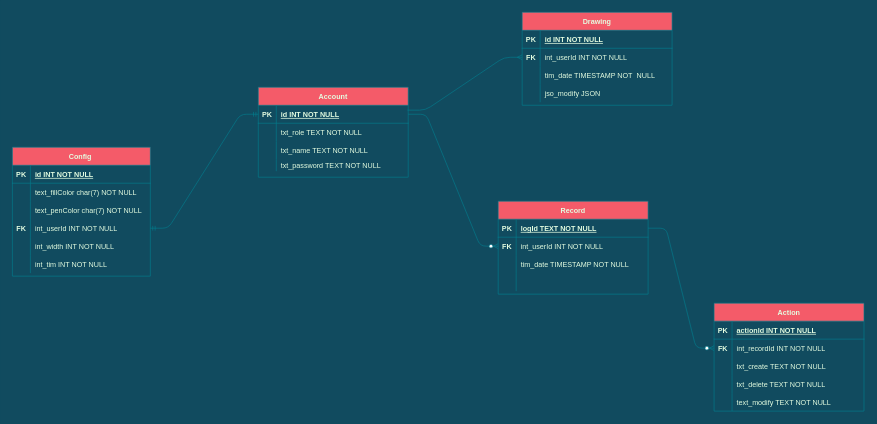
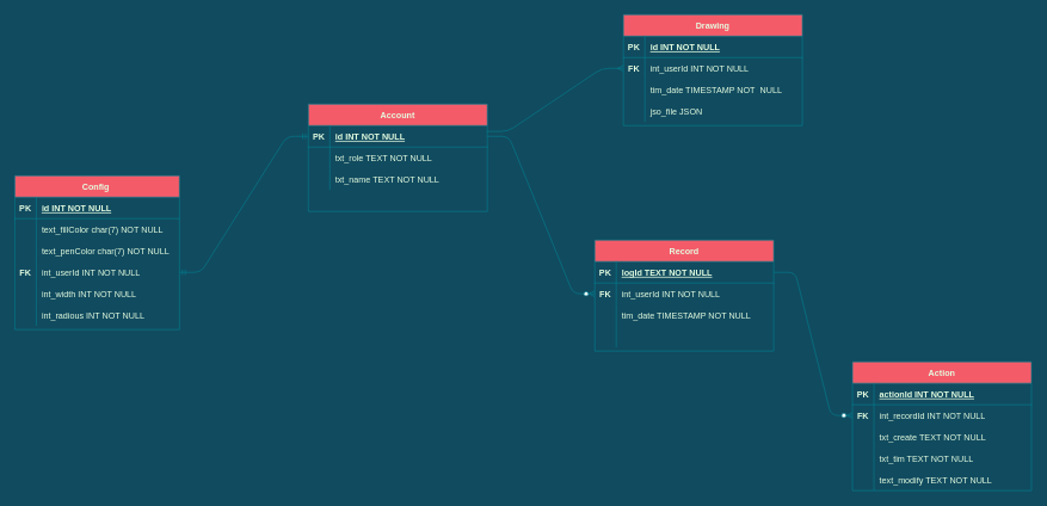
- <mxCell id="28" value="jso_modify JSON" style="shape=partialRectangle;connectable=0;fillColor=none;top=0;left=0;bottom=0;right=0;align=left;spacingLeft=6;overflow=hidden;fontColor=#E4FDE1;" vertex="1" parent="26"><mxGeometry x="30" width="220" height="30" as="geometry" /></mxCell>
+ <mxCell id="28" value="jso_file JSON" style="shape=partialRectangle;connectable=0;fillColor=none;top=0;left=0;bottom=0;right=0;align=left;spacingLeft=6;overflow=hidden;fontColor=#E4FDE1;" vertex="1" parent="26"><mxGeometry x="30" width="220" height="30" as="geometry" /></mxCell>
- <mxCell id="15" value="txt_password TEXT NOT NULL" style="shape=partialRectangle;connectable=0;fillColor=none;top=0;left=0;bottom=0;right=0;align=left;spacingLeft=6;overflow=hidden;labelBackgroundColor=none;fontColor=#E4FDE1;" vertex="1" parent="13"><mxGeometry x="30" width="220" height="20" as="geometry" /></mxCell>
- <mxCell id="47" value="int_tim INT NOT NULL" style="shape=partialRectangle;connectable=0;fillColor=none;top=0;left=0;bottom=0;right=0;align=left;spacingLeft=6;overflow=hidden;strokeColor=#028090;fontColor=#E4FDE1;" vertex="1" parent="45"><mxGeometry x="30" width="200" height="30" as="geometry" /></mxCell>
+ <mxCell id="47" value="int_radious INT NOT NULL" style="shape=partialRectangle;connectable=0;fillColor=none;top=0;left=0;bottom=0;right=0;align=left;spacingLeft=6;overflow=hidden;strokeColor=#028090;fontColor=#E4FDE1;" vertex="1" parent="45"><mxGeometry x="30" width="200" height="30" as="geometry" /></mxCell>
- <mxCell id="78" value="txt_delete TEXT NOT NULL" style="shape=partialRectangle;connectable=0;fillColor=none;top=0;left=0;bottom=0;right=0;align=left;spacingLeft=6;overflow=hidden;fontColor=#E4FDE1;" vertex="1" parent="76"><mxGeometry x="30" width="220" height="30" as="geometry" /></mxCell>
+ <mxCell id="78" value="txt_tim TEXT NOT NULL" style="shape=partialRectangle;connectable=0;fillColor=none;top=0;left=0;bottom=0;right=0;align=left;spacingLeft=6;overflow=hidden;fontColor=#E4FDE1;" vertex="1" parent="76"><mxGeometry x="30" width="220" height="30" as="geometry" /></mxCell>
